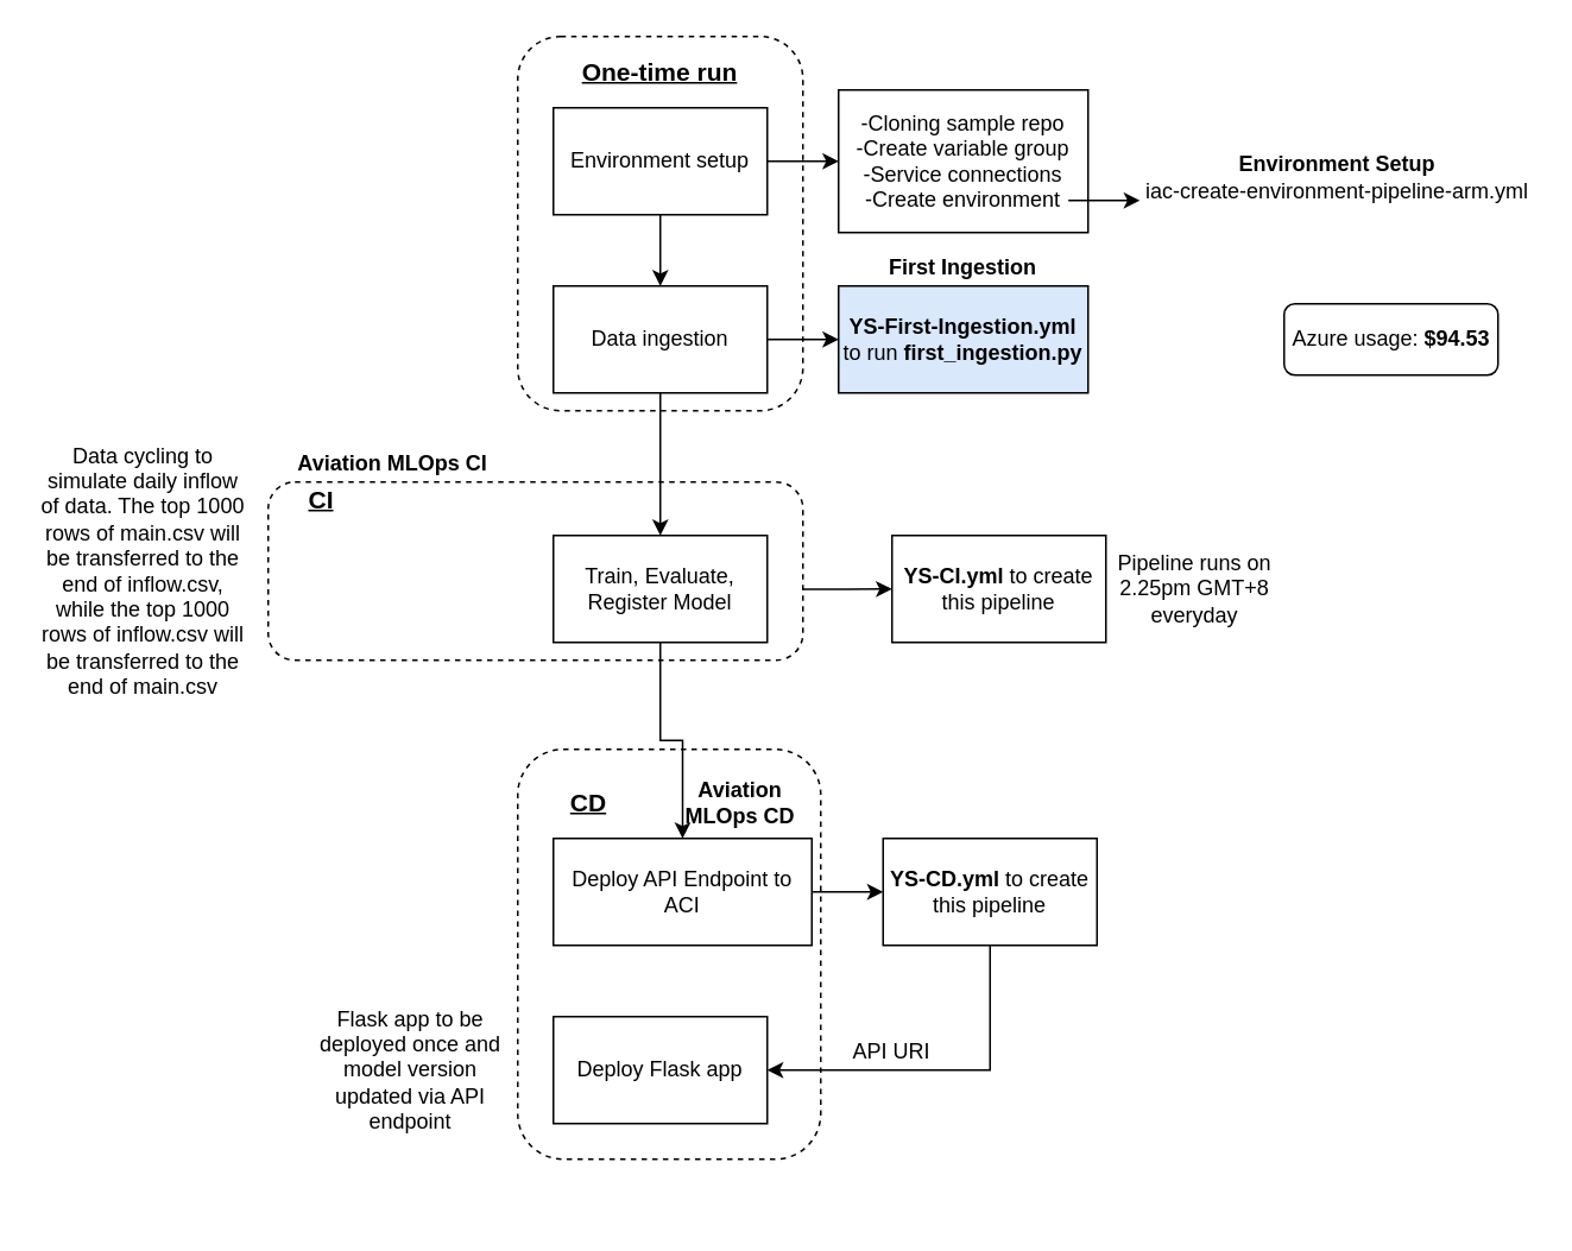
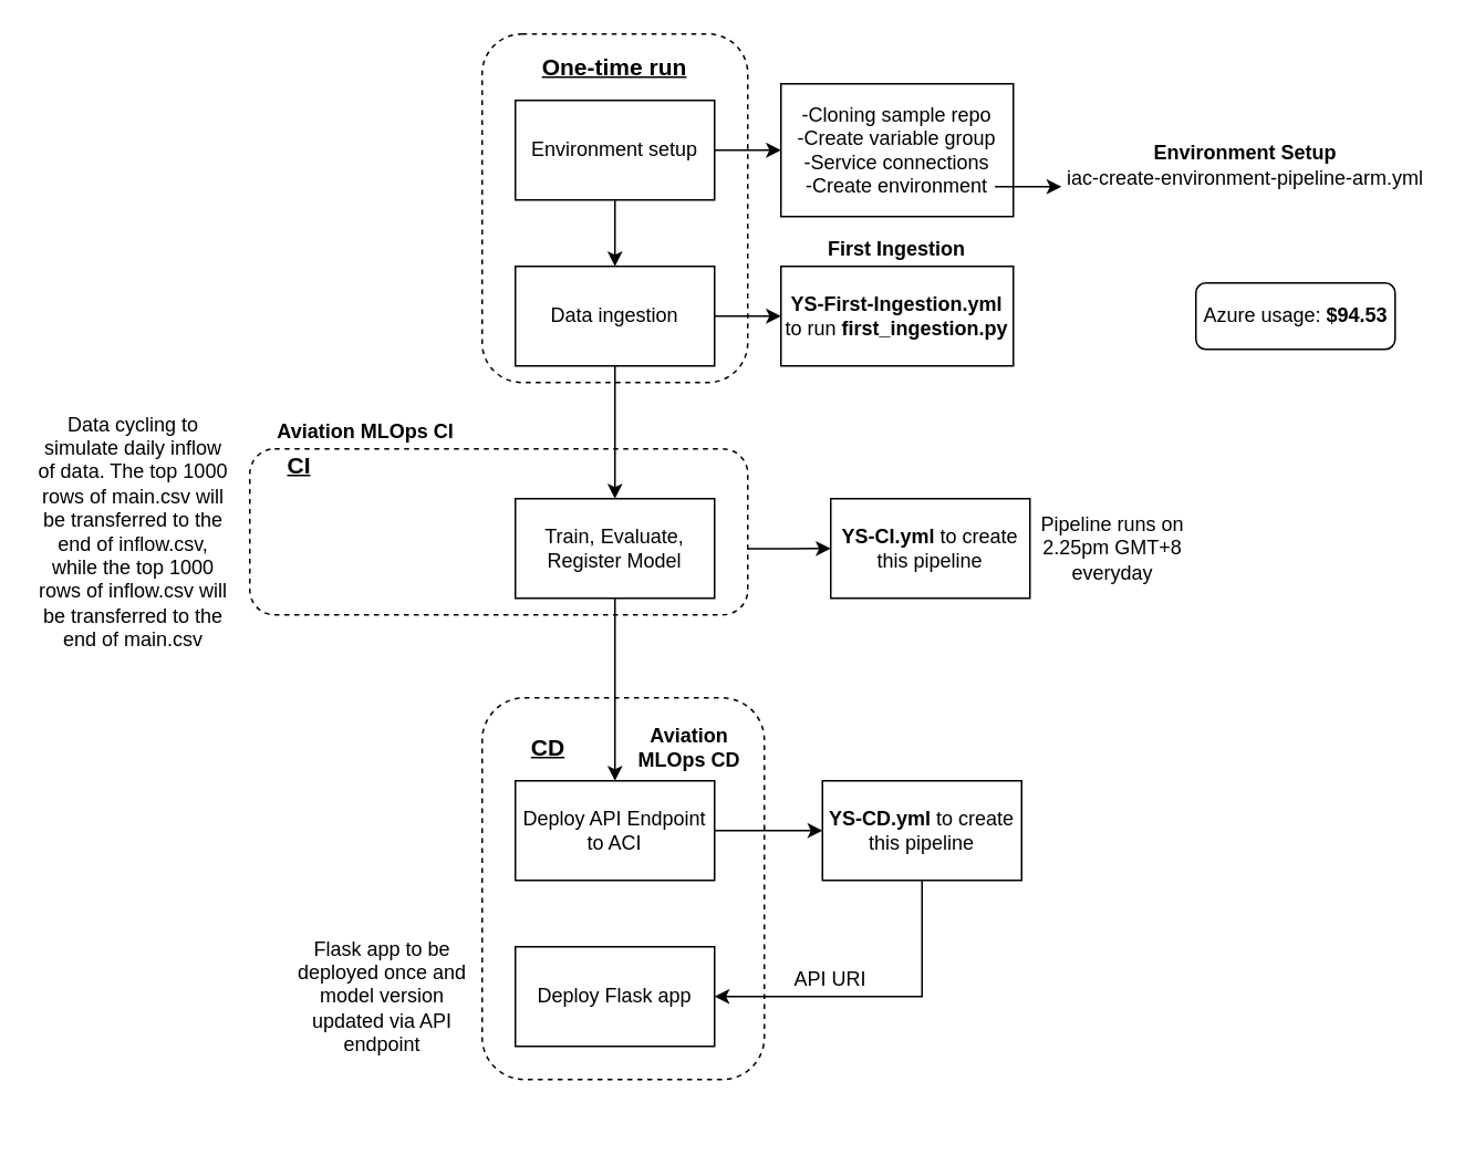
- <mxCell id="12" value="&lt;b&gt;YS-First-Ingestion.yml&lt;/b&gt; to run &lt;b&gt;first_ingestion.py&lt;/b&gt;" style="rounded=0;whiteSpace=wrap;html=1;fillColor=#dae8fc;" parent="1" vertex="1"><mxGeometry x="470" y="160" width="140" height="60" as="geometry" /></mxCell>
+ <mxCell id="12" value="&lt;b&gt;YS-First-Ingestion.yml&lt;/b&gt; to run &lt;b&gt;first_ingestion.py&lt;/b&gt;" style="rounded=0;whiteSpace=wrap;html=1;" parent="1" vertex="1"><mxGeometry x="470" y="160" width="140" height="60" as="geometry" /></mxCell>
- <mxCell id="17" value="Deploy API Endpoint to ACI" style="rounded=0;whiteSpace=wrap;html=1;" parent="1" vertex="1"><mxGeometry x="310" y="470" width="145" height="60" as="geometry" /></mxCell>
+ <mxCell id="17" value="Deploy API Endpoint to ACI" style="rounded=0;whiteSpace=wrap;html=1;" parent="1" vertex="1"><mxGeometry x="310" y="470" width="120" height="60" as="geometry" /></mxCell>
